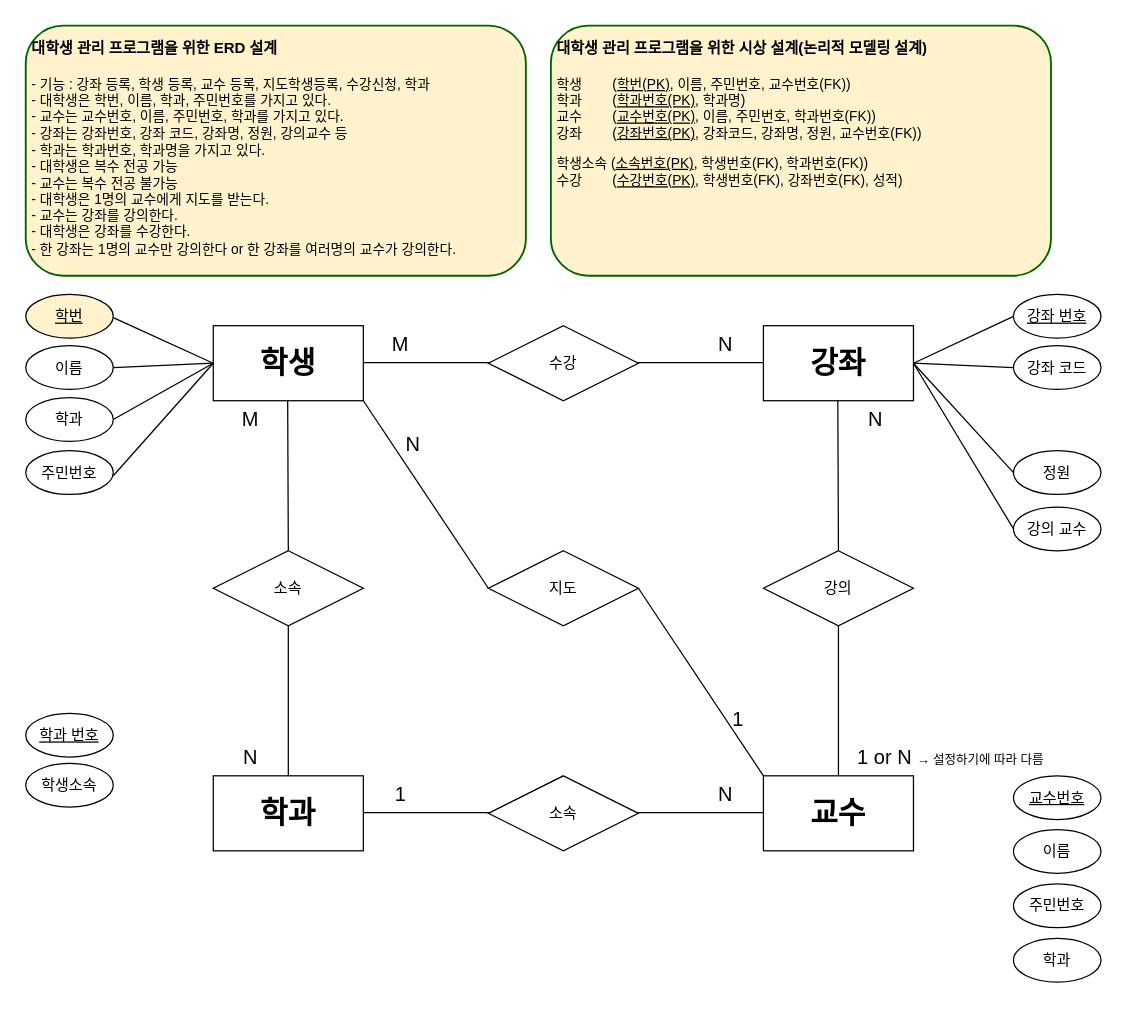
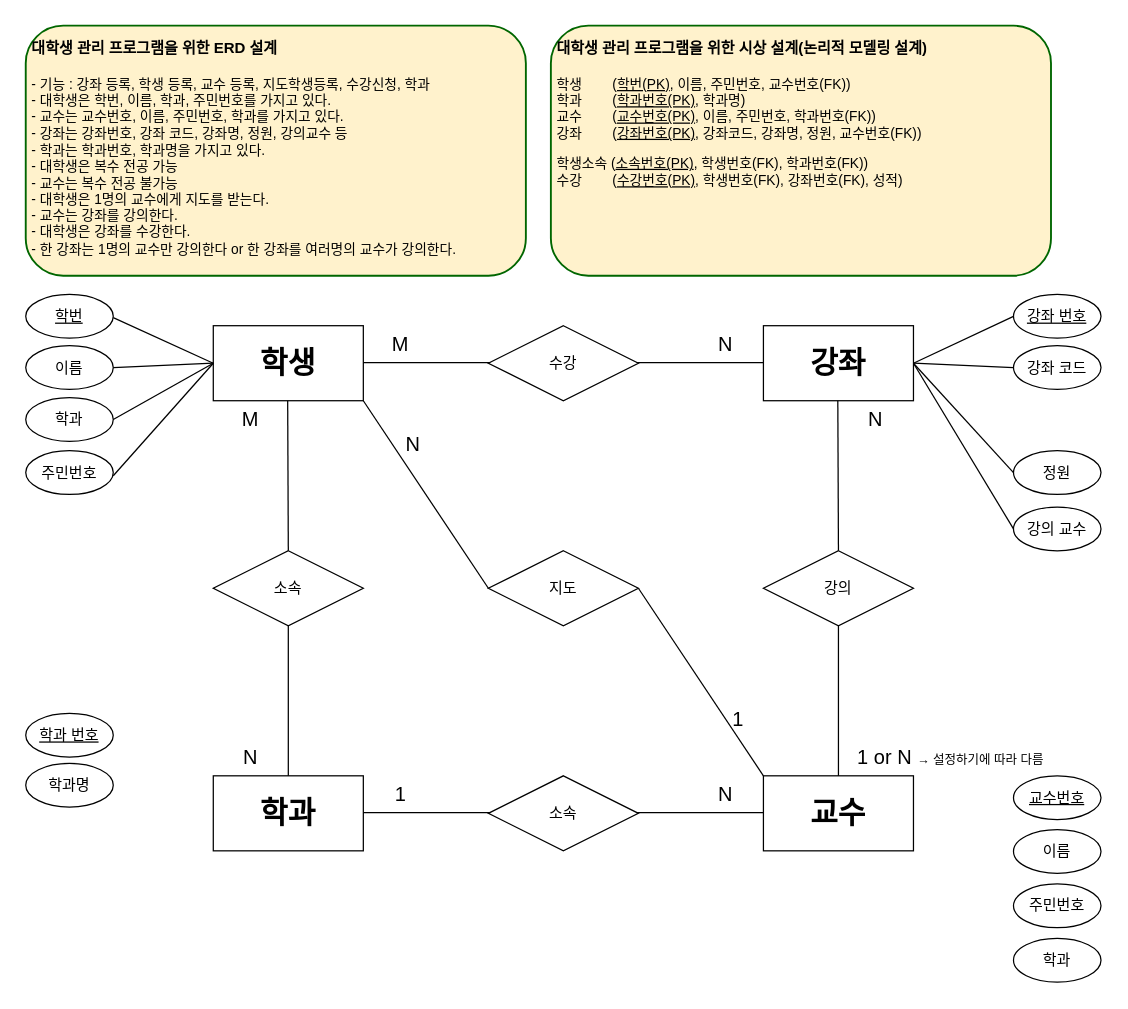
- <mxCell id="31" value="학번" style="ellipse;whiteSpace=wrap;html=1;align=center;fontStyle=4;fillColor=#fff2cc;" parent="1" vertex="1"><mxGeometry x="20" y="235" width="70" height="35" as="geometry" /></mxCell>
+ <mxCell id="31" value="학번" style="ellipse;whiteSpace=wrap;html=1;align=center;fontStyle=4;" parent="1" vertex="1"><mxGeometry x="20" y="235" width="70" height="35" as="geometry" /></mxCell>
- <mxCell id="51" value="학생소속" style="ellipse;whiteSpace=wrap;html=1;align=center;fontStyle=0;" parent="1" vertex="1"><mxGeometry x="20" y="610" width="70" height="35" as="geometry" /></mxCell>
+ <mxCell id="51" value="학과명" style="ellipse;whiteSpace=wrap;html=1;align=center;fontStyle=0;" parent="1" vertex="1"><mxGeometry x="20" y="610" width="70" height="35" as="geometry" /></mxCell>
